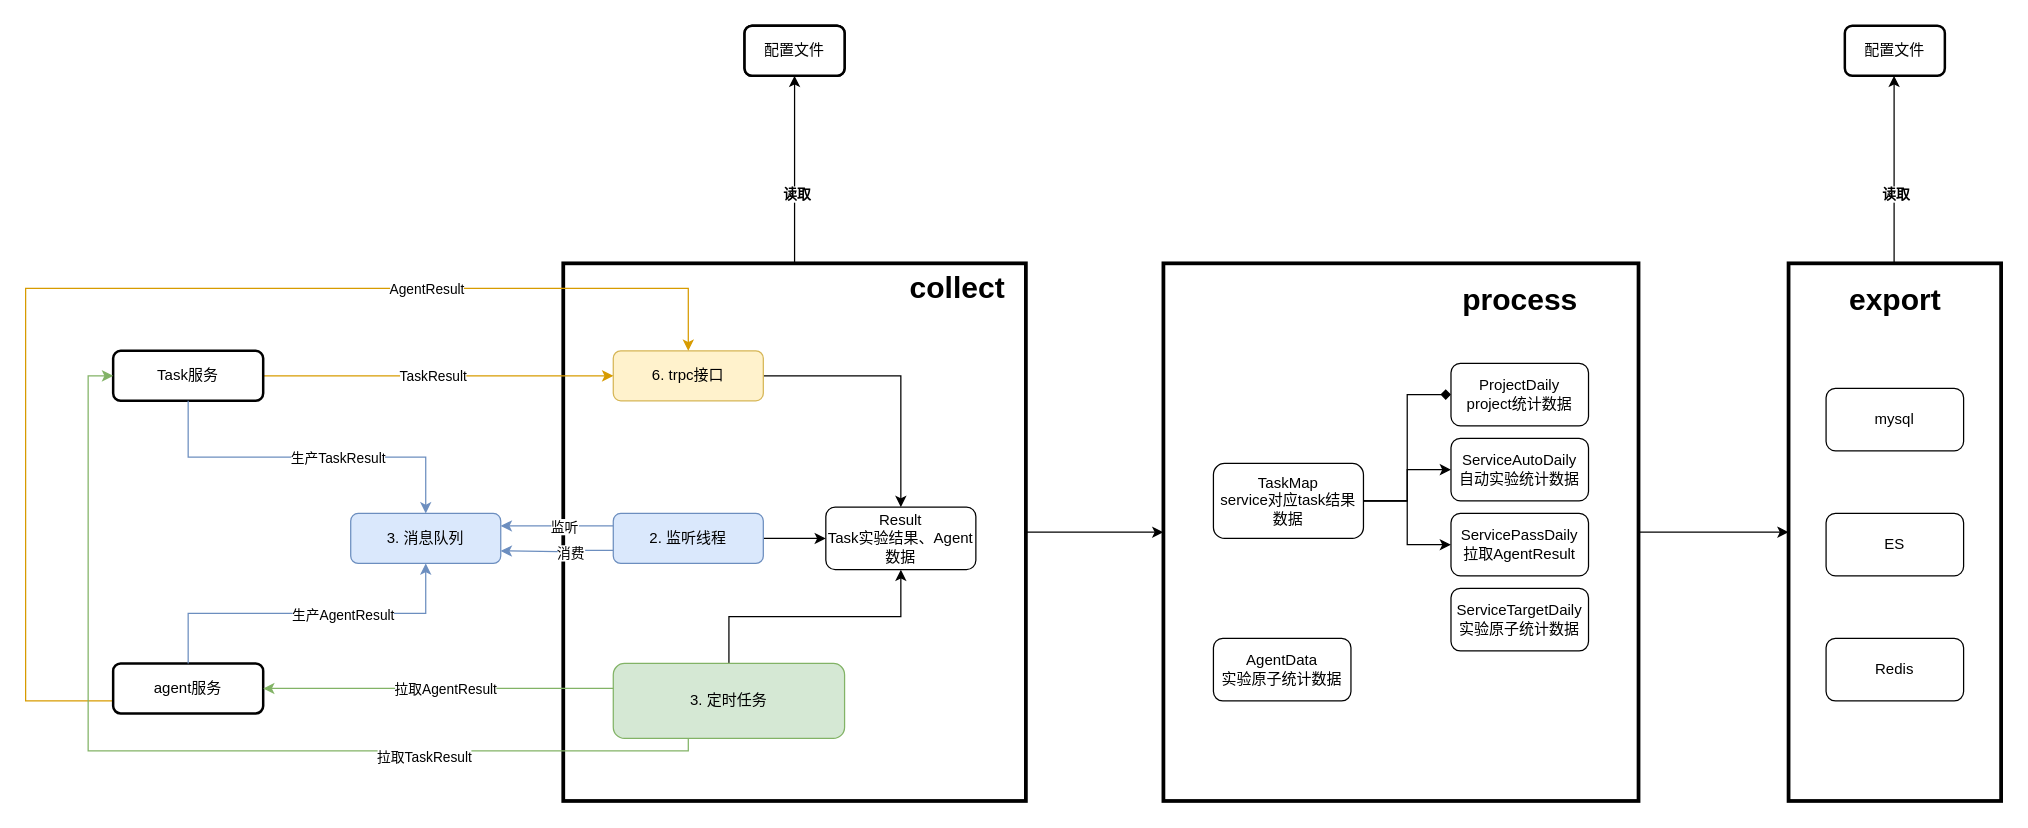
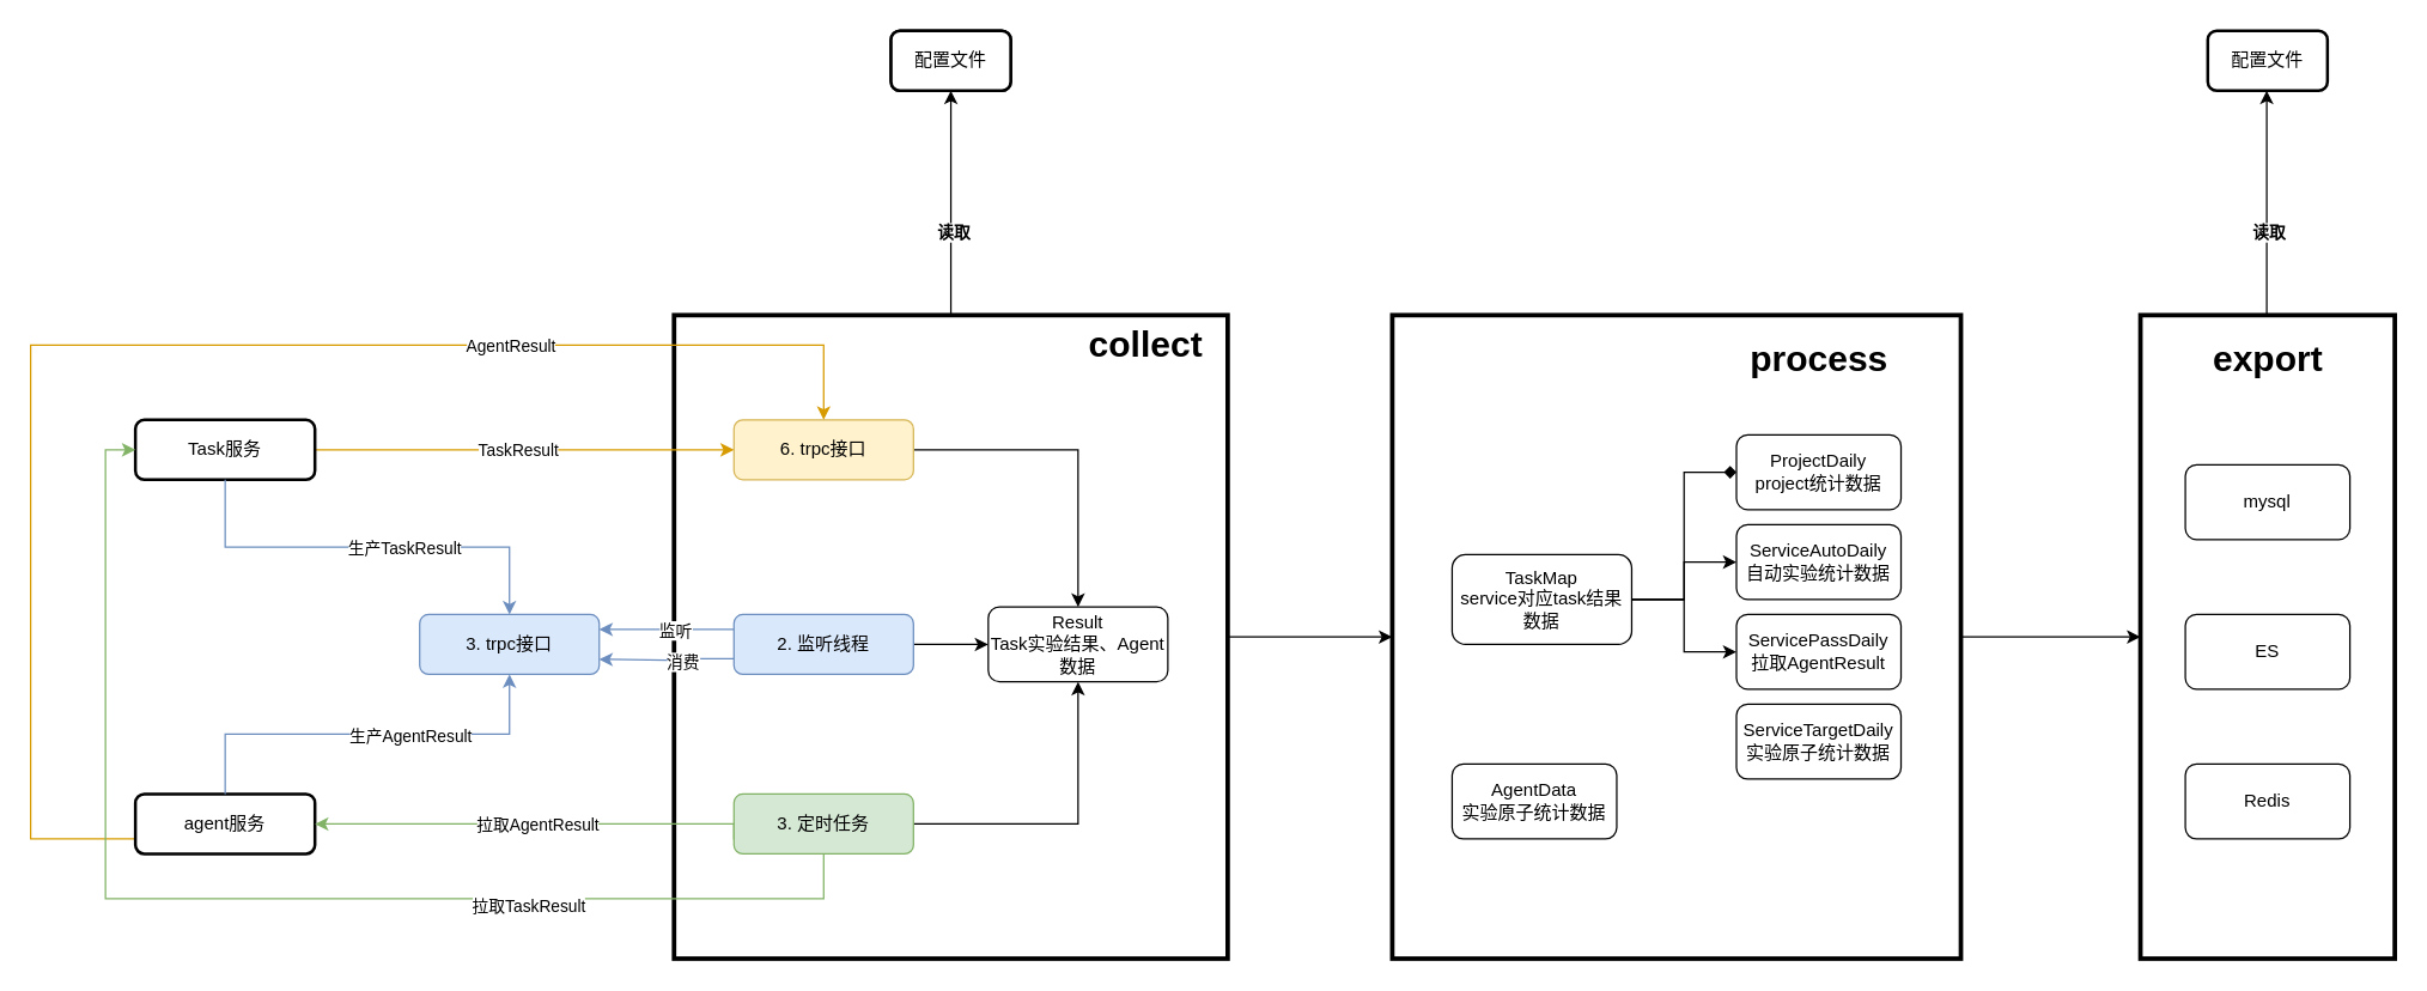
- <mxCell id="23" value="3. 消息队列" style="rounded=1;whiteSpace=wrap;html=1;fontSize=12;glass=0;strokeWidth=1;shadow=0;fillColor=#dae8fc;strokeColor=#6c8ebf;" vertex="1" parent="1"><mxGeometry x="280" y="410" width="120" height="40" as="geometry" /></mxCell>
+ <mxCell id="23" value="3. trpc接口" style="rounded=1;whiteSpace=wrap;html=1;fontSize=12;glass=0;strokeWidth=1;shadow=0;fillColor=#dae8fc;strokeColor=#6c8ebf;" vertex="1" parent="1"><mxGeometry x="280" y="410" width="120" height="40" as="geometry" /></mxCell>
- <mxCell id="33" value="3. 定时任务" style="rounded=1;whiteSpace=wrap;html=1;fontSize=12;glass=0;strokeWidth=1;shadow=0;fillColor=#d5e8d4;strokeColor=#82b366;" vertex="1" parent="1"><mxGeometry x="490" y="530" width="185" height="60" as="geometry" /></mxCell>
+ <mxCell id="33" value="3. 定时任务" style="rounded=1;whiteSpace=wrap;html=1;fontSize=12;glass=0;strokeWidth=1;shadow=0;fillColor=#d5e8d4;strokeColor=#82b366;" vertex="1" parent="1"><mxGeometry x="490" y="530" width="120" height="40" as="geometry" /></mxCell>
